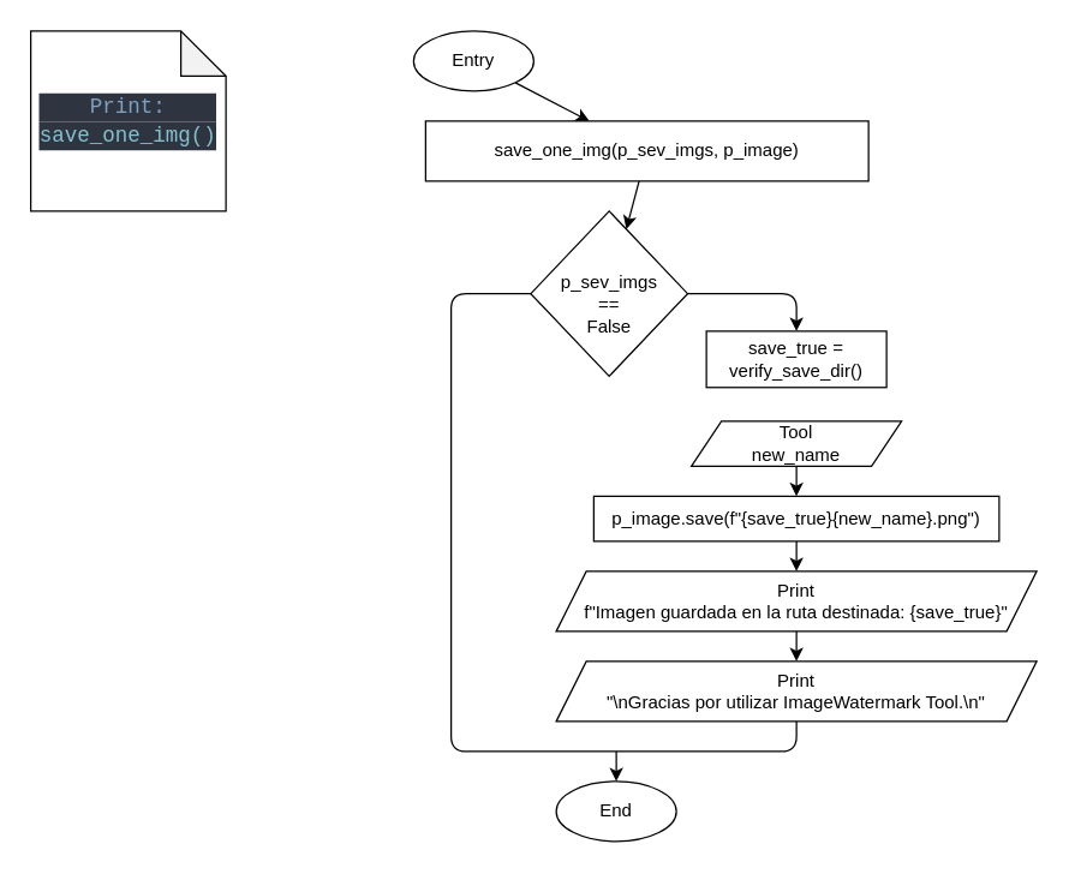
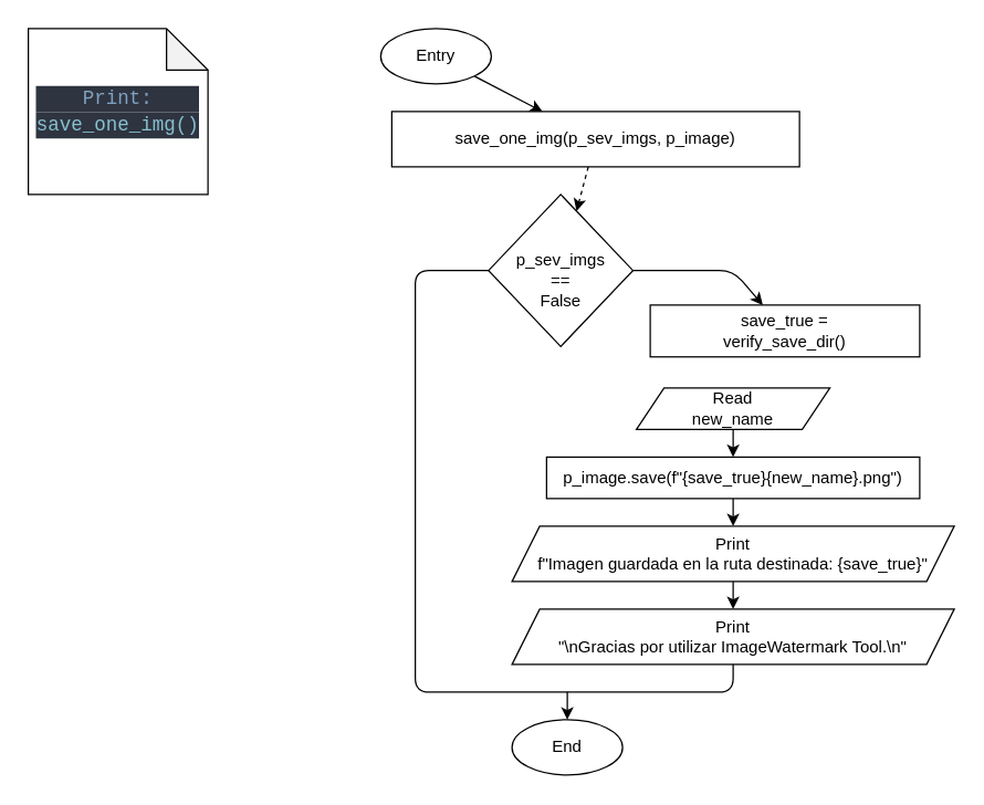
- <mxCell id="5" value="" style="edgeStyle=none;html=1;" edge="1" parent="1" source="6" target="8"><mxGeometry relative="1" as="geometry" /></mxCell>
+ <mxCell id="5" value="" style="edgeStyle=none;html=1;dashed=1;" edge="1" parent="1" source="6" target="8"><mxGeometry relative="1" as="geometry" /></mxCell>
- <mxCell id="9" value="save_true =&lt;br&gt;verify_save_dir()" style="whiteSpace=wrap;html=1;rounded=0;" vertex="1" parent="1"><mxGeometry x="470" y="220" width="120" height="37.5" as="geometry" /></mxCell>
+ <mxCell id="9" value="save_true =&lt;br&gt;verify_save_dir()" style="whiteSpace=wrap;html=1;rounded=0;" vertex="1" parent="1"><mxGeometry x="470" y="220" width="195" height="37.5" as="geometry" /></mxCell>
- <mxCell id="11" value="Tool &lt;br&gt;new_name" style="shape=parallelogram;perimeter=parallelogramPerimeter;whiteSpace=wrap;html=1;fixedSize=1;rounded=0;" vertex="1" parent="1"><mxGeometry x="460" y="280" width="140" height="30" as="geometry" /></mxCell>
+ <mxCell id="11" value="Read &lt;br&gt;new_name" style="shape=parallelogram;perimeter=parallelogramPerimeter;whiteSpace=wrap;html=1;fixedSize=1;rounded=0;" vertex="1" parent="1"><mxGeometry x="460" y="280" width="140" height="30" as="geometry" /></mxCell>
